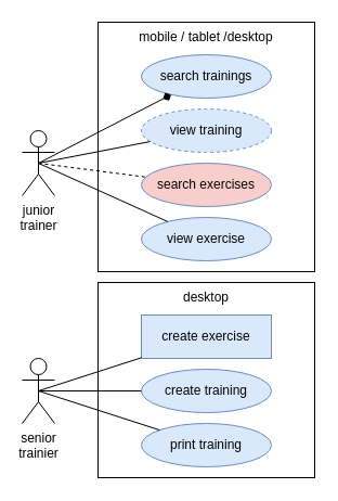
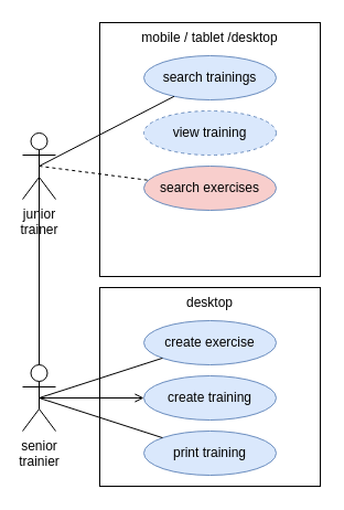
- <mxCell id="16" value="" style="endArrow=diamond;html=1;rounded=0;exitX=0.5;exitY=0.5;exitDx=0;exitDy=0;exitPerimeter=0;" parent="1" source="19" target="8" edge="1"><mxGeometry width="50" height="50" relative="1" as="geometry"><mxPoint x="20" y="160" as="sourcePoint" /><mxPoint x="141" y="177" as="targetPoint" /></mxGeometry></mxCell>
+ <mxCell id="16" value="" style="endArrow=none;html=1;rounded=0;exitX=0.5;exitY=0.5;exitDx=0;exitDy=0;exitPerimeter=0;" parent="1" source="19" target="8" edge="1"><mxGeometry width="50" height="50" relative="1" as="geometry"><mxPoint x="20" y="160" as="sourcePoint" /><mxPoint x="141" y="177" as="targetPoint" /></mxGeometry></mxCell>
- <mxCell id="18" value="" style="endArrow=none;html=1;rounded=0;exitX=0.5;exitY=0.5;exitDx=0;exitDy=0;exitPerimeter=0;" parent="1" source="19" target="17" edge="1"><mxGeometry width="50" height="50" relative="1" as="geometry"><mxPoint x="40" y="170" as="sourcePoint" /><mxPoint x="172" y="98" as="targetPoint" /></mxGeometry></mxCell>
+ <mxCell id="18" value="" style="endArrow=none;html=1;rounded=0;exitX=0.5;exitY=0.5;exitDx=0;exitDy=0;exitPerimeter=0;" parent="1" source="19" target="9" edge="1"><mxGeometry width="50" height="50" relative="1" as="geometry"><mxPoint x="40" y="170" as="sourcePoint" /><mxPoint x="172" y="98" as="targetPoint" /></mxGeometry></mxCell>
- <mxCell id="15" value="" style="endArrow=none;html=1;rounded=0;exitX=0.5;exitY=0.5;exitDx=0;exitDy=0;exitPerimeter=0;" parent="1" source="19" target="4" edge="1"><mxGeometry width="50" height="50" relative="1" as="geometry"><mxPoint x="40" y="190" as="sourcePoint" /><mxPoint x="260" y="220" as="targetPoint" /></mxGeometry></mxCell>
- <mxCell id="4" value="view exercise" style="ellipse;whiteSpace=wrap;html=1;fillColor=#dae8fc;strokeColor=#6c8ebf;" parent="1" vertex="1"><mxGeometry x="130" y="200" width="120" height="40" as="geometry" /></mxCell>
- <mxCell id="6" value="create exercise" style="whiteSpace=wrap;html=1;fillColor=#dae8fc;strokeColor=#6c8ebf;rounded=0;" parent="1" vertex="1"><mxGeometry x="130" y="290" width="120" height="40" as="geometry" /></mxCell>
+ <mxCell id="6" value="create exercise" style="ellipse;whiteSpace=wrap;html=1;fillColor=#dae8fc;strokeColor=#6c8ebf;" parent="1" vertex="1"><mxGeometry x="130" y="290" width="120" height="40" as="geometry" /></mxCell>
- <mxCell id="14" value="" style="endArrow=none;html=1;rounded=0;exitX=0.5;exitY=0.5;exitDx=0;exitDy=0;exitPerimeter=0;" parent="1" source="9" target="7" edge="1"><mxGeometry width="50" height="50" relative="1" as="geometry"><mxPoint x="70" y="310" as="sourcePoint" /><mxPoint x="150" y="360" as="targetPoint" /></mxGeometry></mxCell>
+ <mxCell id="14" value="" style="endArrow=open;html=1;rounded=0;exitX=0.5;exitY=0.5;exitDx=0;exitDy=0;exitPerimeter=0;" parent="1" source="9" target="7" edge="1"><mxGeometry width="50" height="50" relative="1" as="geometry"><mxPoint x="70" y="310" as="sourcePoint" /><mxPoint x="150" y="360" as="targetPoint" /></mxGeometry></mxCell>
